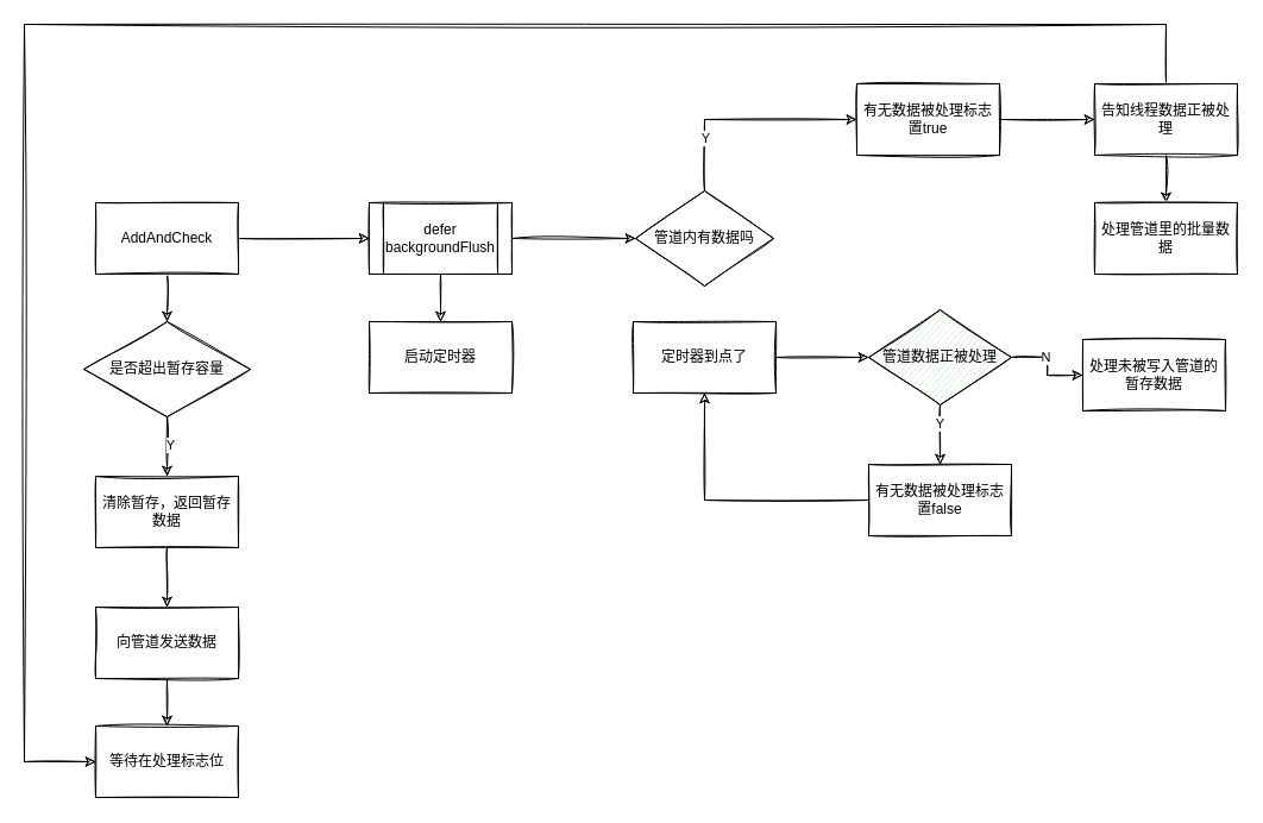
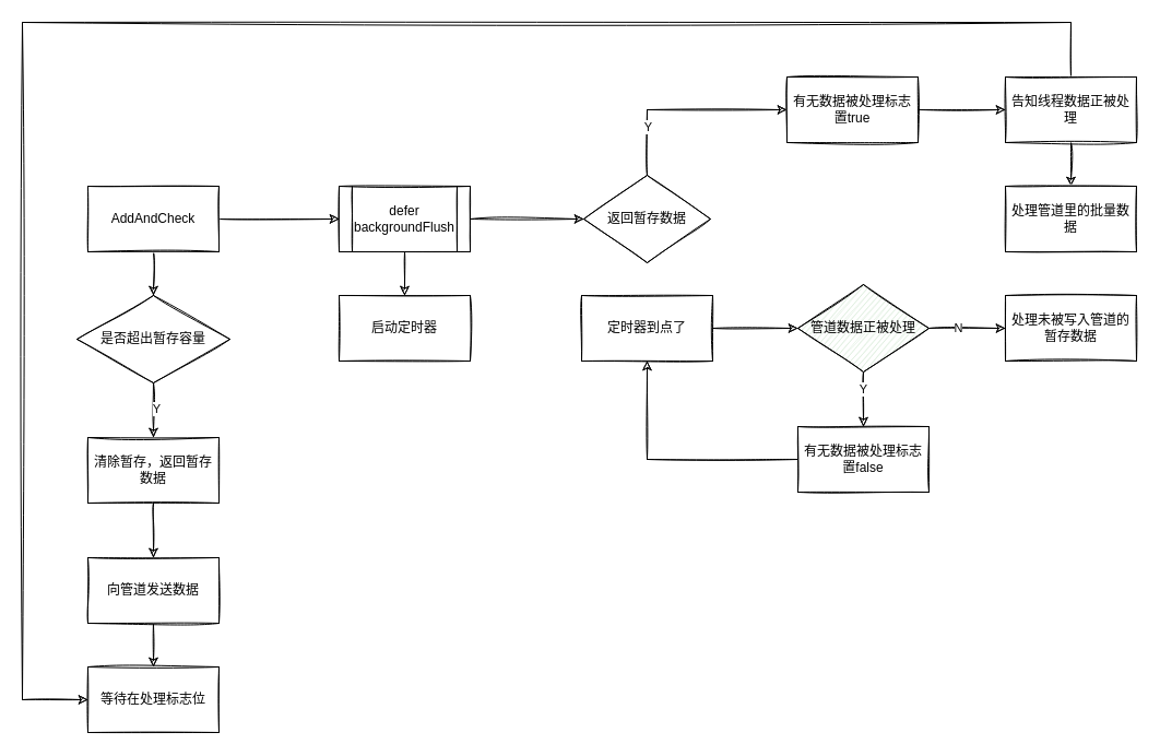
- <mxCell id="7" value="管道内有数据吗" style="rhombus;whiteSpace=wrap;html=1;sketch=1;" vertex="1" parent="1"><mxGeometry x="534" y="160" width="116" height="80" as="geometry" /></mxCell>
+ <mxCell id="7" value="返回暂存数据" style="rhombus;whiteSpace=wrap;html=1;sketch=1;" vertex="1" parent="1"><mxGeometry x="534" y="160" width="116" height="80" as="geometry" /></mxCell>
- <mxCell id="23" value="处理未被写入管道的暂存数据" style="rounded=0;whiteSpace=wrap;html=1;sketch=1;" vertex="1" parent="1"><mxGeometry x="910" y="285" width="120" height="60" as="geometry" /></mxCell>
+ <mxCell id="23" value="处理未被写入管道的暂存数据" style="rounded=0;whiteSpace=wrap;html=1;sketch=1;" vertex="1" parent="1"><mxGeometry x="920" y="270" width="120" height="60" as="geometry" /></mxCell>
